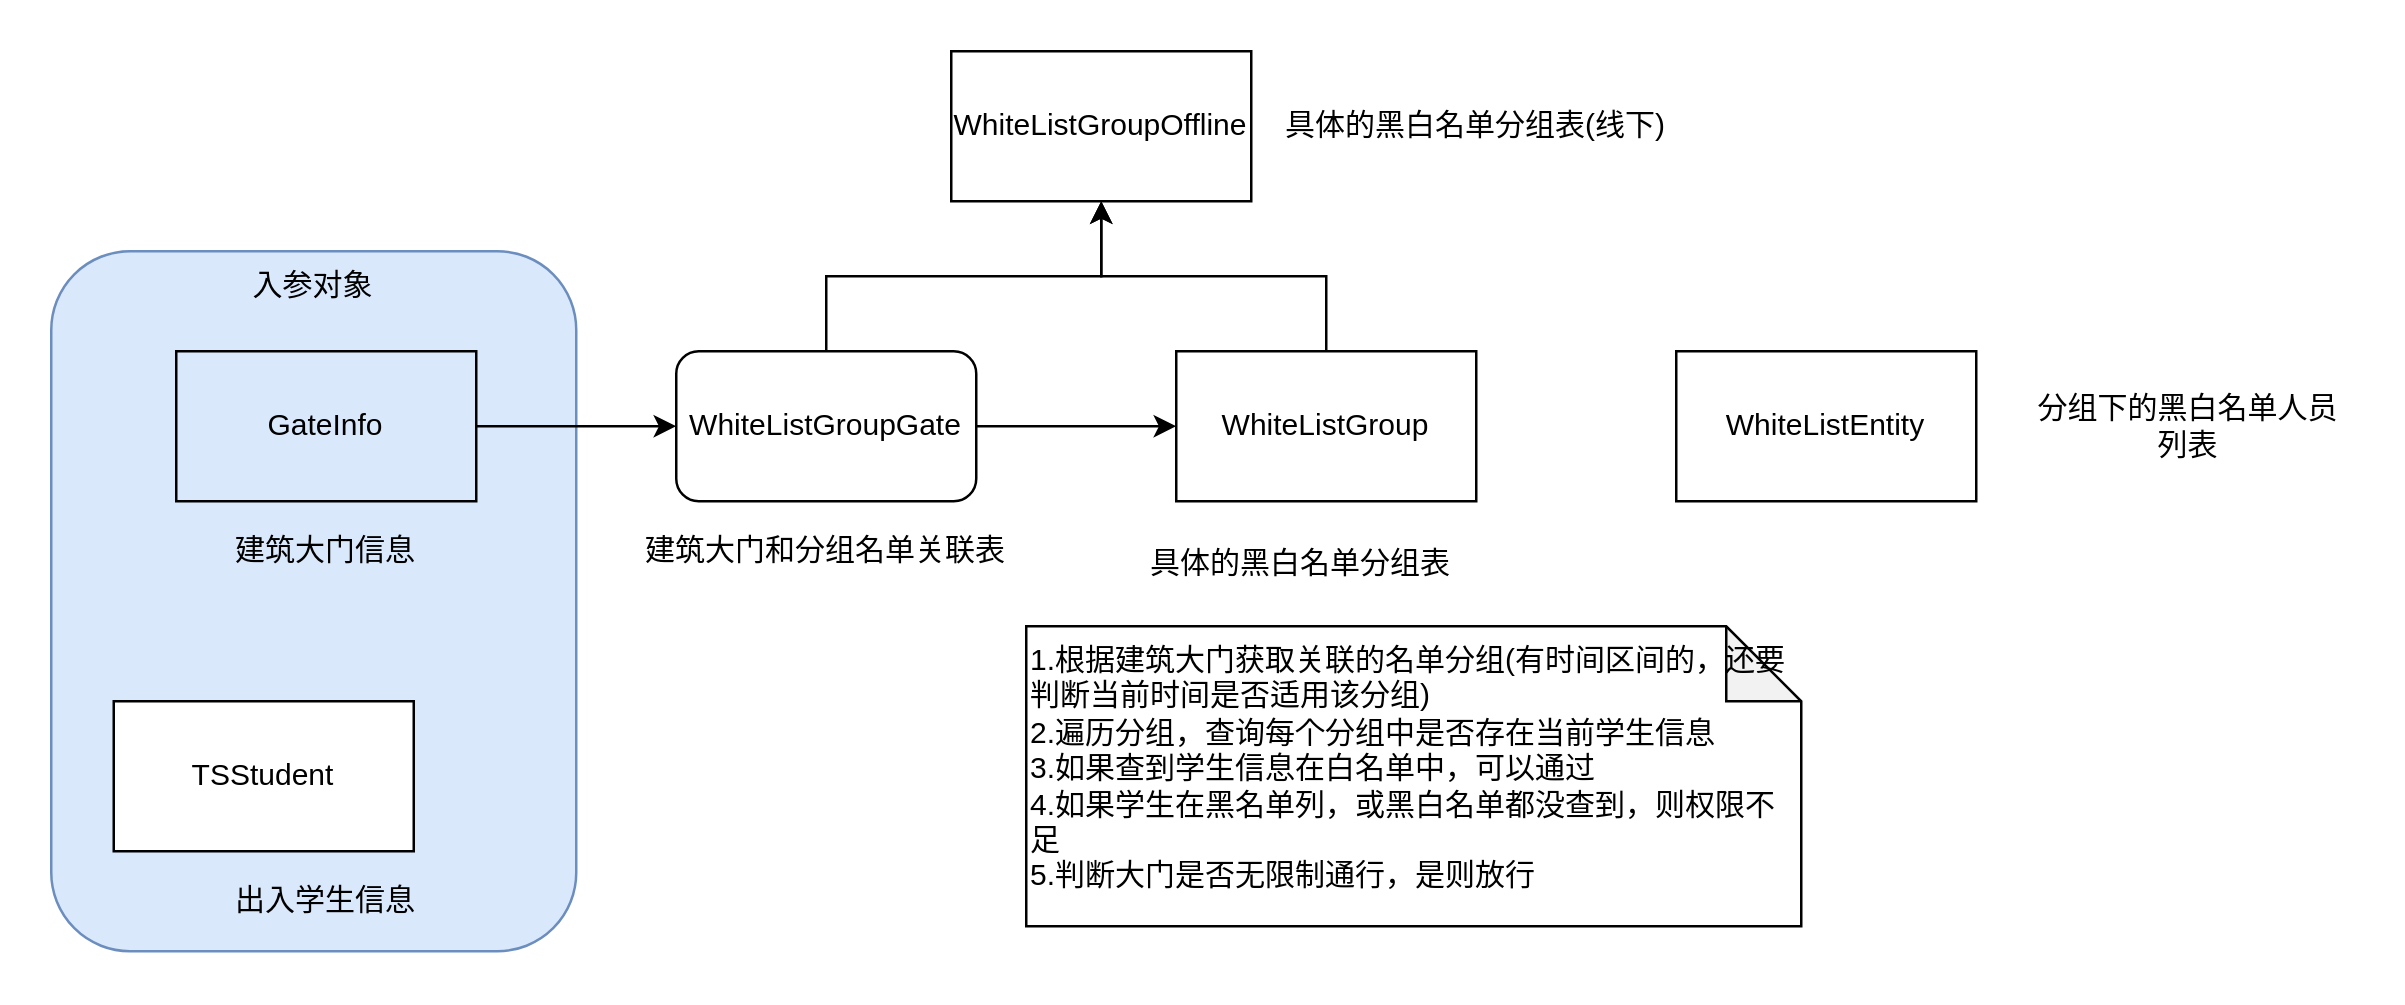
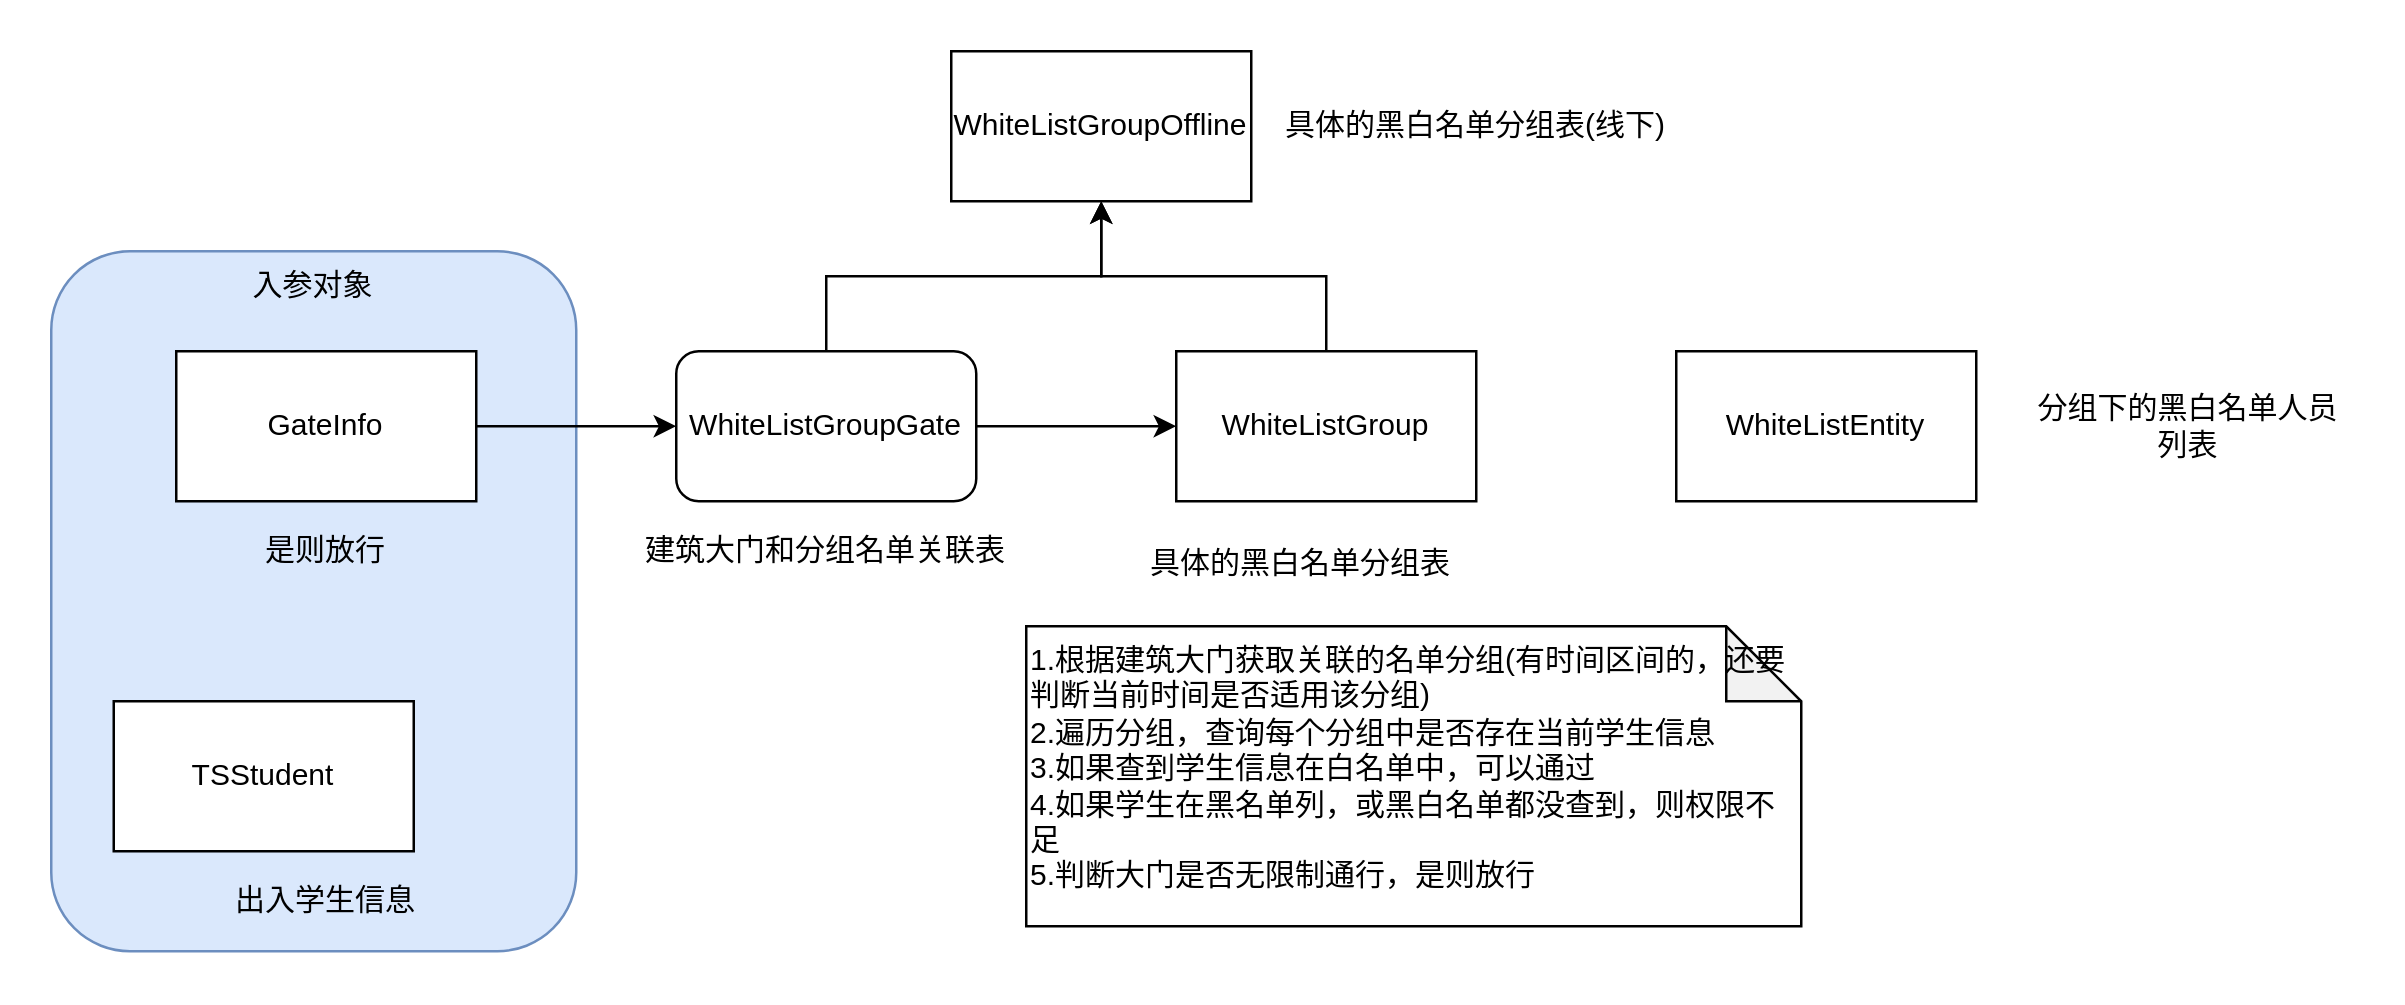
- <mxCell id="4" value="GateInfo" style="rounded=0;whiteSpace=wrap;html=1;fillColor=#dae8fc;" parent="1" vertex="1"><mxGeometry x="70" y="140" width="120" height="60" as="geometry" /></mxCell>
+ <mxCell id="4" value="GateInfo" style="rounded=0;whiteSpace=wrap;html=1;" parent="1" vertex="1"><mxGeometry x="70" y="140" width="120" height="60" as="geometry" /></mxCell>
- <mxCell id="9" value="建筑大门信息" style="text;html=1;strokeColor=none;fillColor=none;align=center;verticalAlign=middle;whiteSpace=wrap;rounded=0;" parent="1" vertex="1"><mxGeometry x="85" y="210" width="90" height="20" as="geometry" /></mxCell>
+ <mxCell id="9" value="是则放行" style="text;html=1;strokeColor=none;fillColor=none;align=center;verticalAlign=middle;whiteSpace=wrap;rounded=0;" parent="1" vertex="1"><mxGeometry x="85" y="210" width="90" height="20" as="geometry" /></mxCell>
